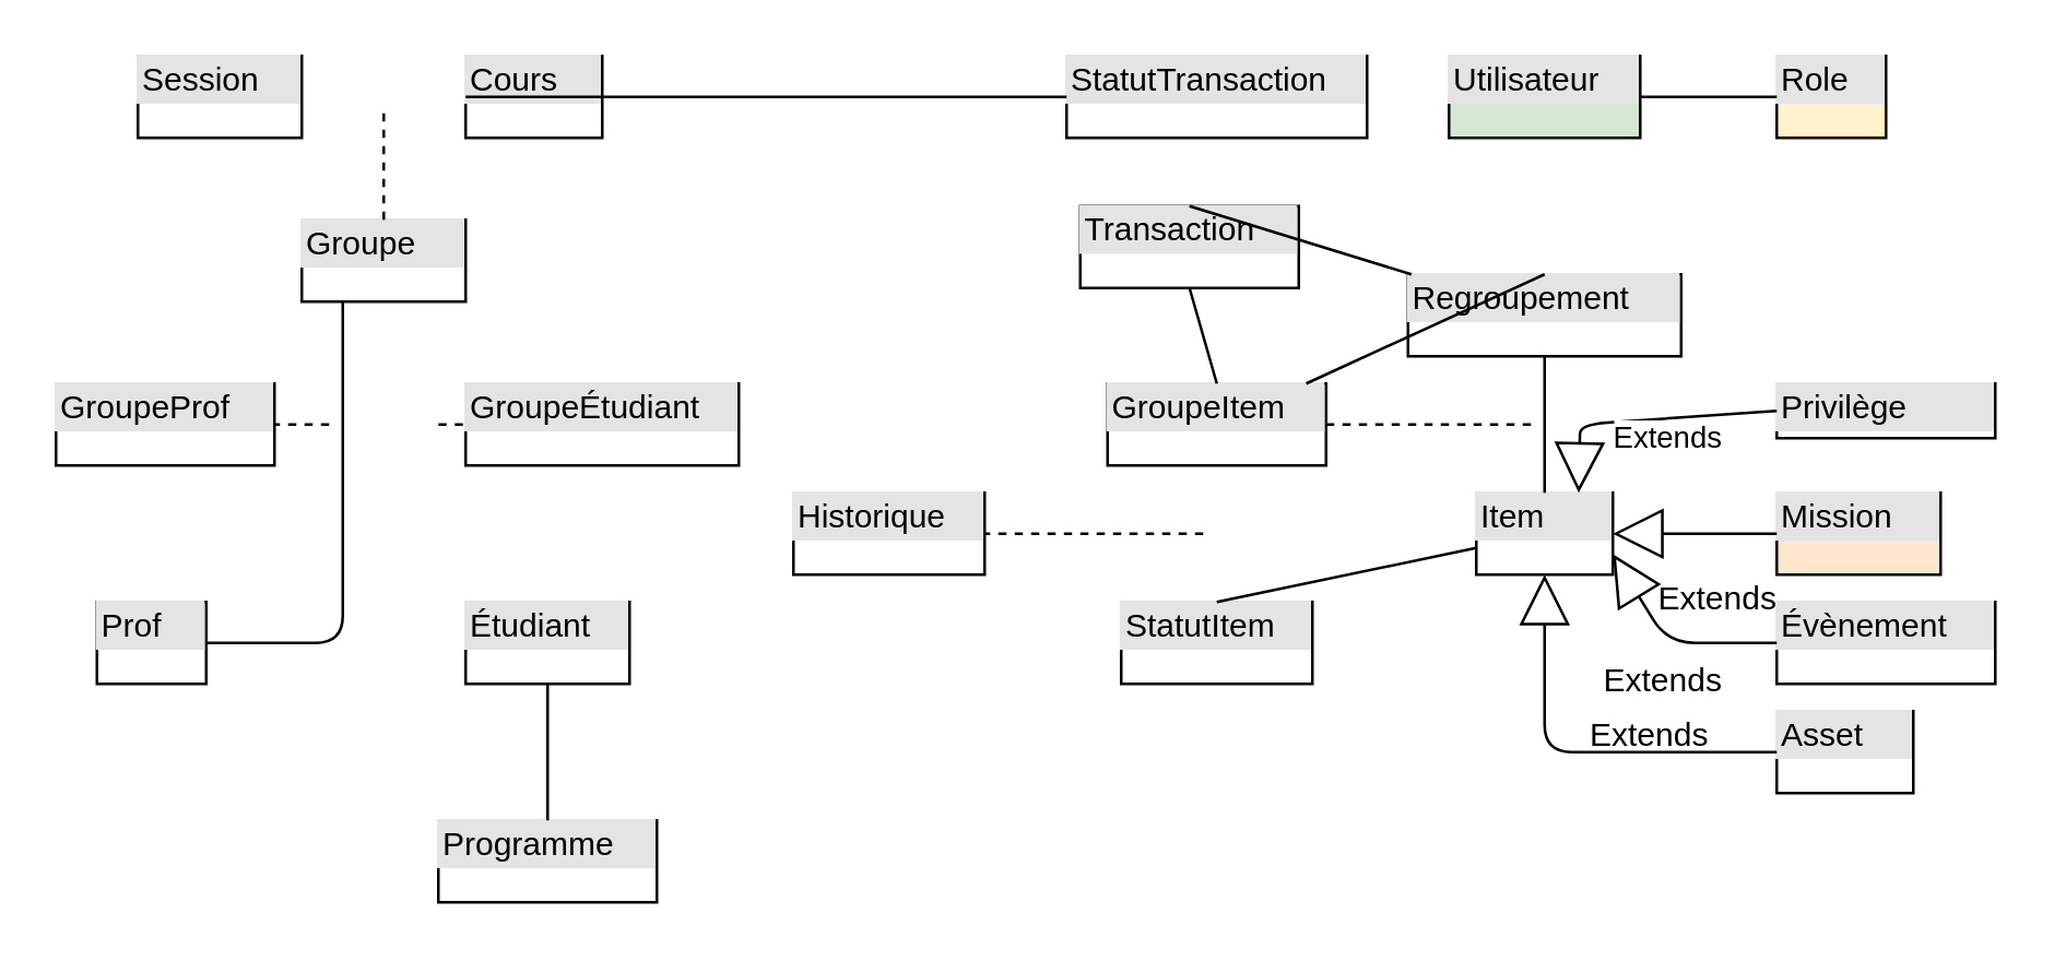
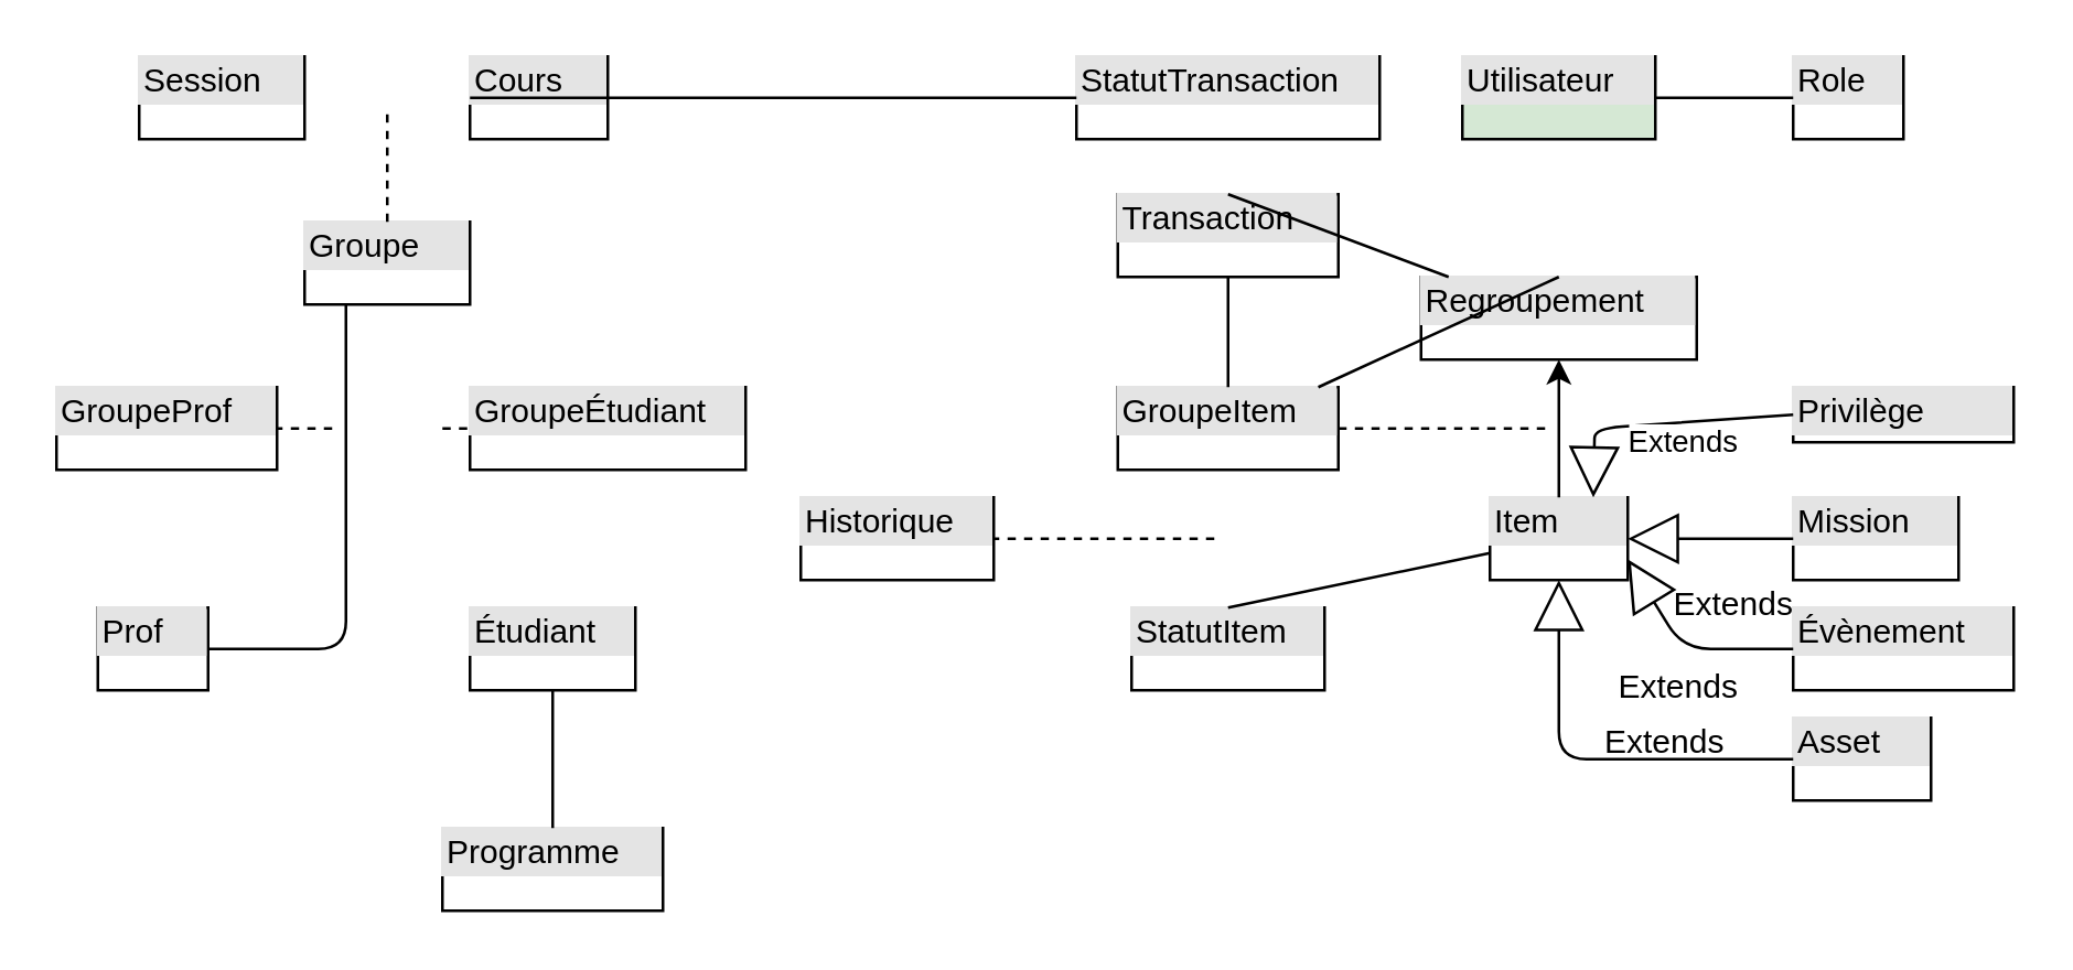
- <mxCell id="21" value="&lt;div style=&quot;box-sizing: border-box ; width: 100% ; background: #e4e4e4 ; padding: 2px&quot;&gt;Role&lt;/div&gt;&lt;table style=&quot;width: 100% ; font-size: 1em&quot; cellspacing=&quot;0&quot; cellpadding=&quot;2&quot;&gt;&lt;tbody&gt;&lt;tr&gt;&lt;td&gt;&lt;br&gt;&lt;/td&gt;&lt;td&gt;&lt;br&gt;&lt;/td&gt;&lt;/tr&gt;&lt;tr&gt;&lt;td&gt;&lt;br&gt;&lt;/td&gt;&lt;td&gt;&lt;br&gt;&lt;/td&gt;&lt;/tr&gt;&lt;tr&gt;&lt;td&gt;&lt;br&gt;&lt;/td&gt;&lt;td&gt;&lt;br&gt;&lt;/td&gt;&lt;/tr&gt;&lt;/tbody&gt;&lt;/table&gt;" style="verticalAlign=top;align=left;overflow=fill;html=1;fillColor=#fff2cc;" vertex="1" parent="1"><mxGeometry x="650" y="20" width="40" height="30" as="geometry" /></mxCell>
+ <mxCell id="21" value="&lt;div style=&quot;box-sizing: border-box ; width: 100% ; background: #e4e4e4 ; padding: 2px&quot;&gt;Role&lt;/div&gt;&lt;table style=&quot;width: 100% ; font-size: 1em&quot; cellspacing=&quot;0&quot; cellpadding=&quot;2&quot;&gt;&lt;tbody&gt;&lt;tr&gt;&lt;td&gt;&lt;br&gt;&lt;/td&gt;&lt;td&gt;&lt;br&gt;&lt;/td&gt;&lt;/tr&gt;&lt;tr&gt;&lt;td&gt;&lt;br&gt;&lt;/td&gt;&lt;td&gt;&lt;br&gt;&lt;/td&gt;&lt;/tr&gt;&lt;tr&gt;&lt;td&gt;&lt;br&gt;&lt;/td&gt;&lt;td&gt;&lt;br&gt;&lt;/td&gt;&lt;/tr&gt;&lt;/tbody&gt;&lt;/table&gt;" style="verticalAlign=top;align=left;overflow=fill;html=1;" vertex="1" parent="1"><mxGeometry x="650" y="20" width="40" height="30" as="geometry" /></mxCell>
- <mxCell id="7" value="&lt;div style=&quot;box-sizing: border-box ; width: 100% ; background: #e4e4e4 ; padding: 2px&quot;&gt;Transaction&lt;/div&gt;&lt;table style=&quot;width: 100% ; font-size: 1em&quot; cellspacing=&quot;0&quot; cellpadding=&quot;2&quot;&gt;&lt;tbody&gt;&lt;tr&gt;&lt;td&gt;&lt;br&gt;&lt;/td&gt;&lt;td&gt;&lt;br&gt;&lt;/td&gt;&lt;/tr&gt;&lt;tr&gt;&lt;td&gt;&lt;br&gt;&lt;/td&gt;&lt;td&gt;&lt;br&gt;&lt;/td&gt;&lt;/tr&gt;&lt;tr&gt;&lt;td&gt;&lt;br&gt;&lt;/td&gt;&lt;td&gt;&lt;br&gt;&lt;/td&gt;&lt;/tr&gt;&lt;/tbody&gt;&lt;/table&gt;" style="verticalAlign=top;align=left;overflow=fill;html=1;" vertex="1" parent="1"><mxGeometry x="395" y="75" width="80" height="30" as="geometry" /></mxCell>
+ <mxCell id="7" value="&lt;div style=&quot;box-sizing: border-box ; width: 100% ; background: #e4e4e4 ; padding: 2px&quot;&gt;Transaction&lt;/div&gt;&lt;table style=&quot;width: 100% ; font-size: 1em&quot; cellspacing=&quot;0&quot; cellpadding=&quot;2&quot;&gt;&lt;tbody&gt;&lt;tr&gt;&lt;td&gt;&lt;br&gt;&lt;/td&gt;&lt;td&gt;&lt;br&gt;&lt;/td&gt;&lt;/tr&gt;&lt;tr&gt;&lt;td&gt;&lt;br&gt;&lt;/td&gt;&lt;td&gt;&lt;br&gt;&lt;/td&gt;&lt;/tr&gt;&lt;tr&gt;&lt;td&gt;&lt;br&gt;&lt;/td&gt;&lt;td&gt;&lt;br&gt;&lt;/td&gt;&lt;/tr&gt;&lt;/tbody&gt;&lt;/table&gt;" style="verticalAlign=top;align=left;overflow=fill;html=1;" vertex="1" parent="1"><mxGeometry x="405" y="70" width="80" height="30" as="geometry" /></mxCell>
- <mxCell id="31" value="" style="endArrow=none;html=1;entryX=0.5;entryY=1;entryDx=0;entryDy=0;exitX=0.5;exitY=0;exitDx=0;exitDy=0;" edge="1" parent="1" source="2" target="22"><mxGeometry width="50" height="50" relative="1" as="geometry"><mxPoint x="440" y="330" as="sourcePoint" /><mxPoint x="490" y="280" as="targetPoint" /></mxGeometry></mxCell>
+ <mxCell id="31" value="" style="endArrow=classic;html=1;entryX=0.5;entryY=1;entryDx=0;entryDy=0;exitX=0.5;exitY=0;exitDx=0;exitDy=0;" edge="1" parent="1" source="2" target="22"><mxGeometry width="50" height="50" relative="1" as="geometry"><mxPoint x="440" y="330" as="sourcePoint" /><mxPoint x="490" y="280" as="targetPoint" /></mxGeometry></mxCell>
- <mxCell id="5" value="&lt;div style=&quot;box-sizing: border-box ; width: 100% ; background: #e4e4e4 ; padding: 2px&quot;&gt;Mission&lt;/div&gt;&lt;table style=&quot;width: 100% ; font-size: 1em&quot; cellspacing=&quot;0&quot; cellpadding=&quot;2&quot;&gt;&lt;tbody&gt;&lt;tr&gt;&lt;td&gt;&lt;br&gt;&lt;/td&gt;&lt;td&gt;&lt;br&gt;&lt;/td&gt;&lt;/tr&gt;&lt;tr&gt;&lt;td&gt;&lt;br&gt;&lt;/td&gt;&lt;td&gt;&lt;br&gt;&lt;/td&gt;&lt;/tr&gt;&lt;tr&gt;&lt;td&gt;&lt;br&gt;&lt;/td&gt;&lt;td&gt;&lt;br&gt;&lt;/td&gt;&lt;/tr&gt;&lt;/tbody&gt;&lt;/table&gt;" style="verticalAlign=top;align=left;overflow=fill;html=1;fillColor=#ffe6cc;" vertex="1" parent="1"><mxGeometry x="650" y="180" width="60" height="30" as="geometry" /></mxCell>
+ <mxCell id="5" value="&lt;div style=&quot;box-sizing: border-box ; width: 100% ; background: #e4e4e4 ; padding: 2px&quot;&gt;Mission&lt;/div&gt;&lt;table style=&quot;width: 100% ; font-size: 1em&quot; cellspacing=&quot;0&quot; cellpadding=&quot;2&quot;&gt;&lt;tbody&gt;&lt;tr&gt;&lt;td&gt;&lt;br&gt;&lt;/td&gt;&lt;td&gt;&lt;br&gt;&lt;/td&gt;&lt;/tr&gt;&lt;tr&gt;&lt;td&gt;&lt;br&gt;&lt;/td&gt;&lt;td&gt;&lt;br&gt;&lt;/td&gt;&lt;/tr&gt;&lt;tr&gt;&lt;td&gt;&lt;br&gt;&lt;/td&gt;&lt;td&gt;&lt;br&gt;&lt;/td&gt;&lt;/tr&gt;&lt;/tbody&gt;&lt;/table&gt;" style="verticalAlign=top;align=left;overflow=fill;html=1;" vertex="1" parent="1"><mxGeometry x="650" y="180" width="60" height="30" as="geometry" /></mxCell>
